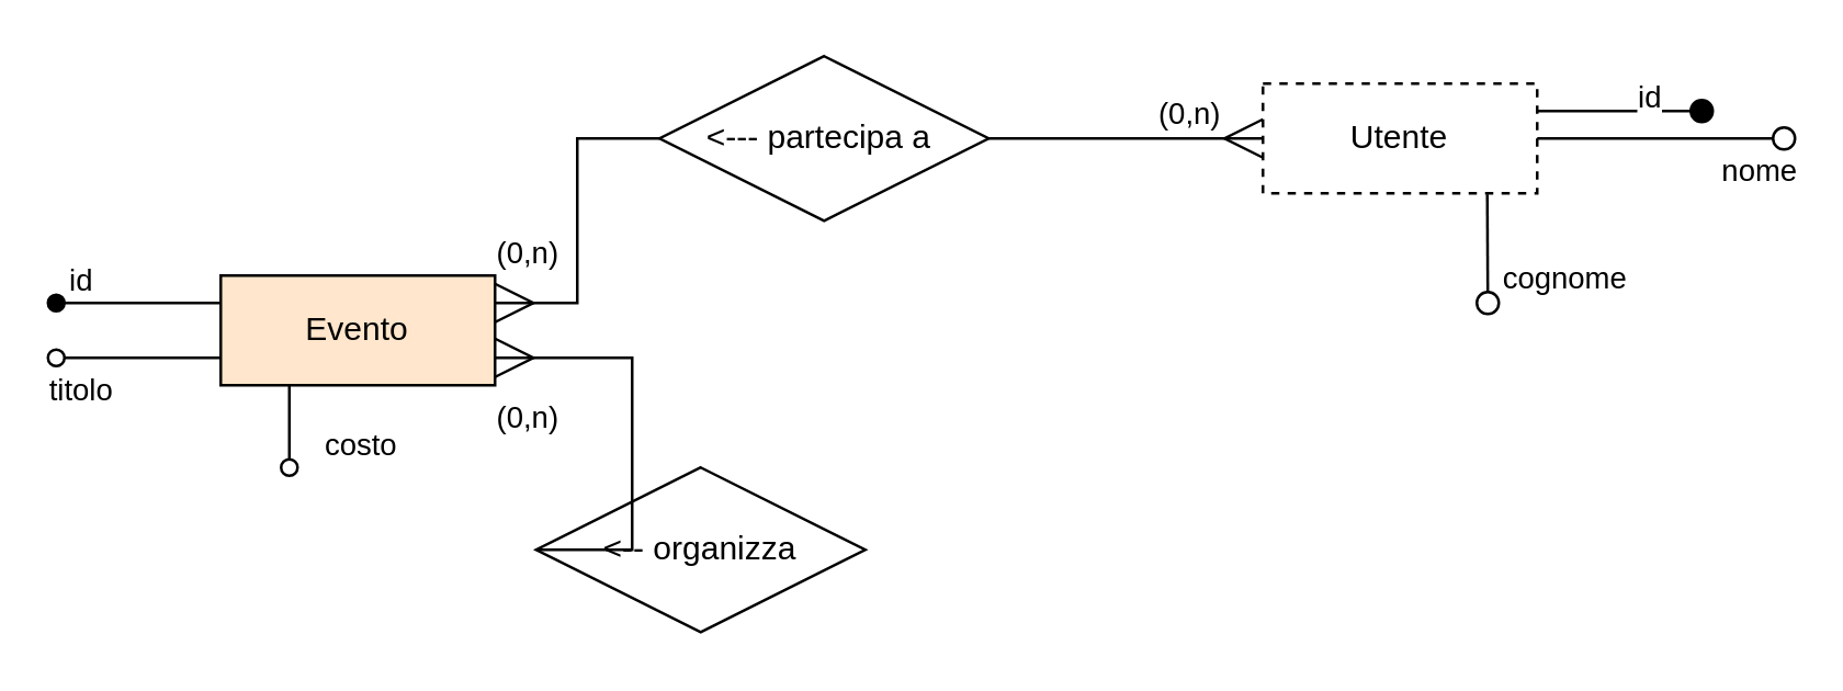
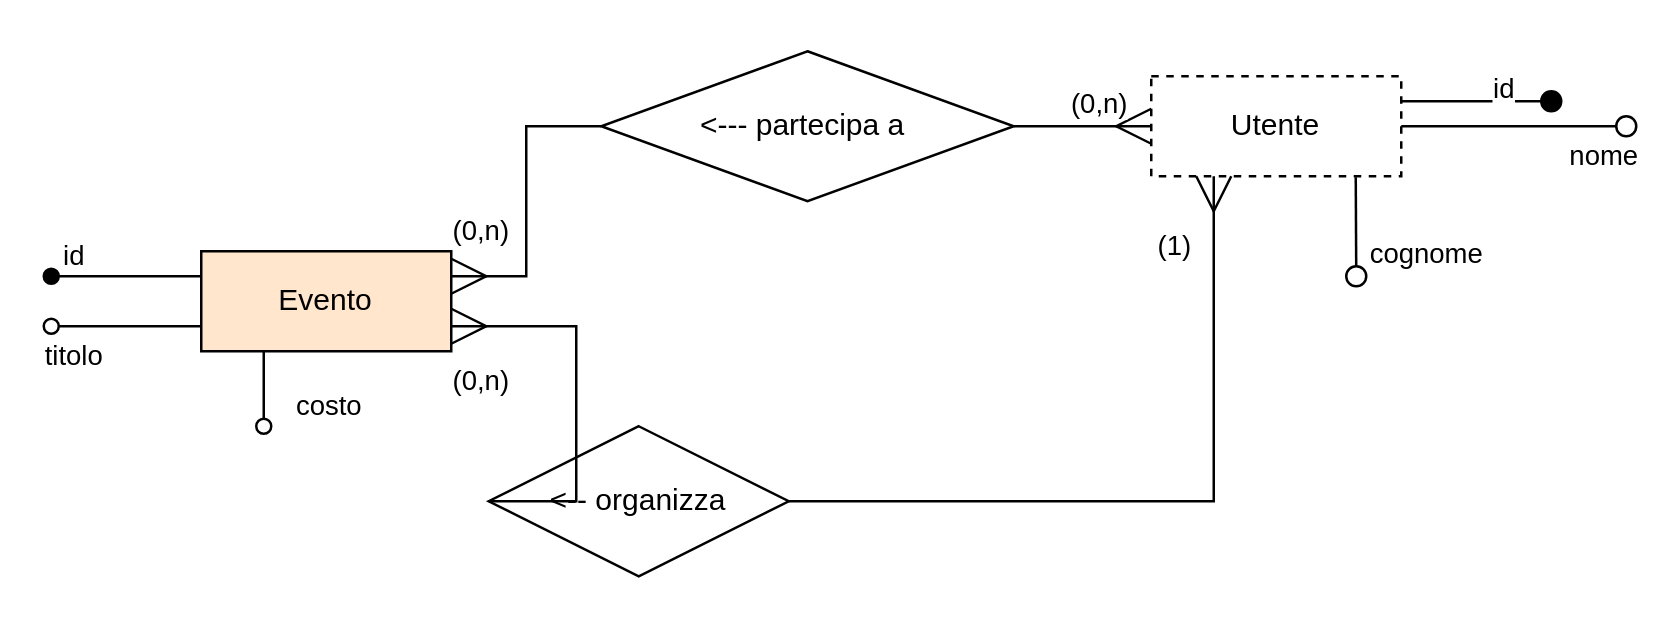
- <mxCell id="4" value="&amp;lt;--- partecipa a&amp;nbsp;" style="shape=rhombus;perimeter=rhombusPerimeter;whiteSpace=wrap;html=1;align=center;" vertex="1" parent="1"><mxGeometry x="240" y="20" width="120" height="60" as="geometry" /></mxCell>
+ <mxCell id="4" value="&amp;lt;--- partecipa a&amp;nbsp;" style="shape=rhombus;perimeter=rhombusPerimeter;whiteSpace=wrap;html=1;align=center;" vertex="1" parent="1"><mxGeometry x="240" y="20" width="165" height="60" as="geometry" /></mxCell>
+ <mxCell id="24" value="" style="fontSize=12;html=1;endArrow=ERmany;rounded=0;exitX=1;exitY=0.5;exitDx=0;exitDy=0;endSize=12;entryX=0.25;entryY=1;entryDx=0;entryDy=0;edgeStyle=orthogonalEdgeStyle;" edge="1" parent="1" source="21" target="3"><mxGeometry width="100" height="100" relative="1" as="geometry"><mxPoint x="280" y="210" as="sourcePoint" /><mxPoint x="190" y="140" as="targetPoint" /></mxGeometry></mxCell>
+ <mxCell id="25" value="(1)" style="edgeLabel;html=1;align=left;verticalAlign=bottom;resizable=0;points=[];" vertex="1" connectable="0" parent="24"><mxGeometry x="0.754" y="1" relative="1" as="geometry"><mxPoint x="-23" y="-1" as="offset" /></mxGeometry></mxCell>
